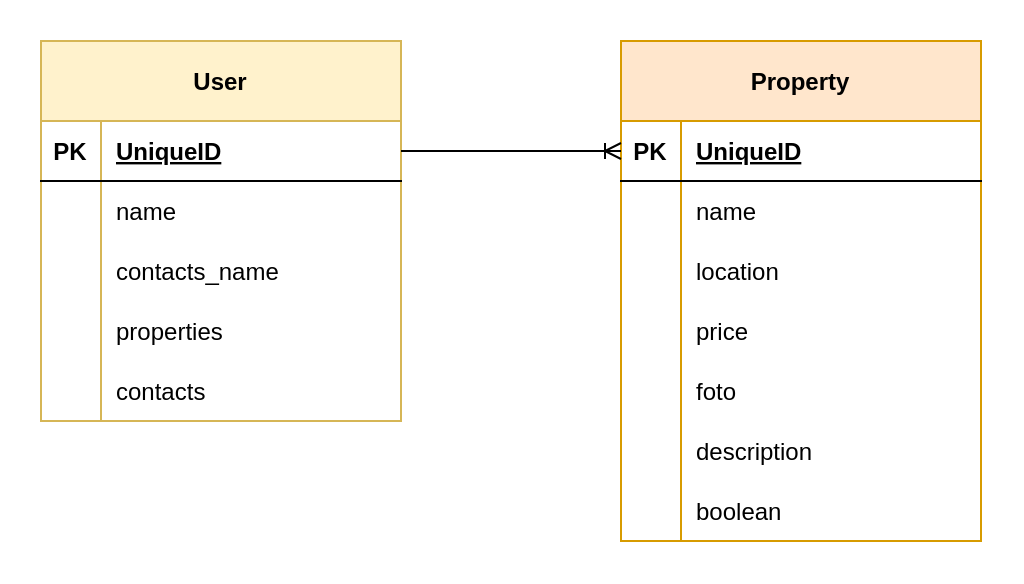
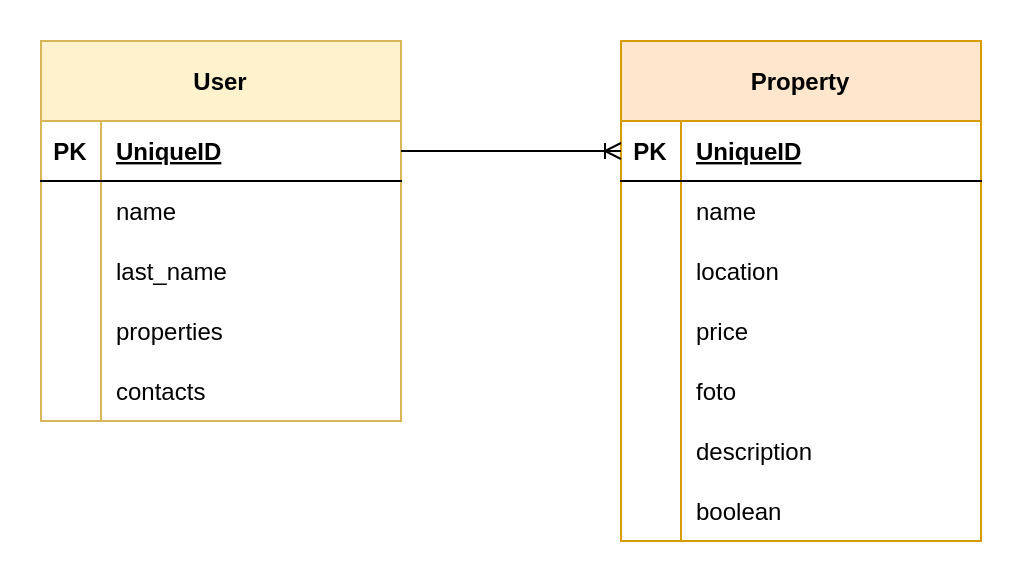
- <mxCell id="11" value="contacts_name" style="shape=partialRectangle;connectable=0;fillColor=none;top=0;left=0;bottom=0;right=0;align=left;spacingLeft=6;overflow=hidden;" vertex="1" parent="9"><mxGeometry x="30" width="150" height="30" as="geometry"><mxRectangle width="150" height="30" as="alternateBounds" /></mxGeometry></mxCell>
+ <mxCell id="11" value="last_name" style="shape=partialRectangle;connectable=0;fillColor=none;top=0;left=0;bottom=0;right=0;align=left;spacingLeft=6;overflow=hidden;" vertex="1" parent="9"><mxGeometry x="30" width="150" height="30" as="geometry"><mxRectangle width="150" height="30" as="alternateBounds" /></mxGeometry></mxCell>
